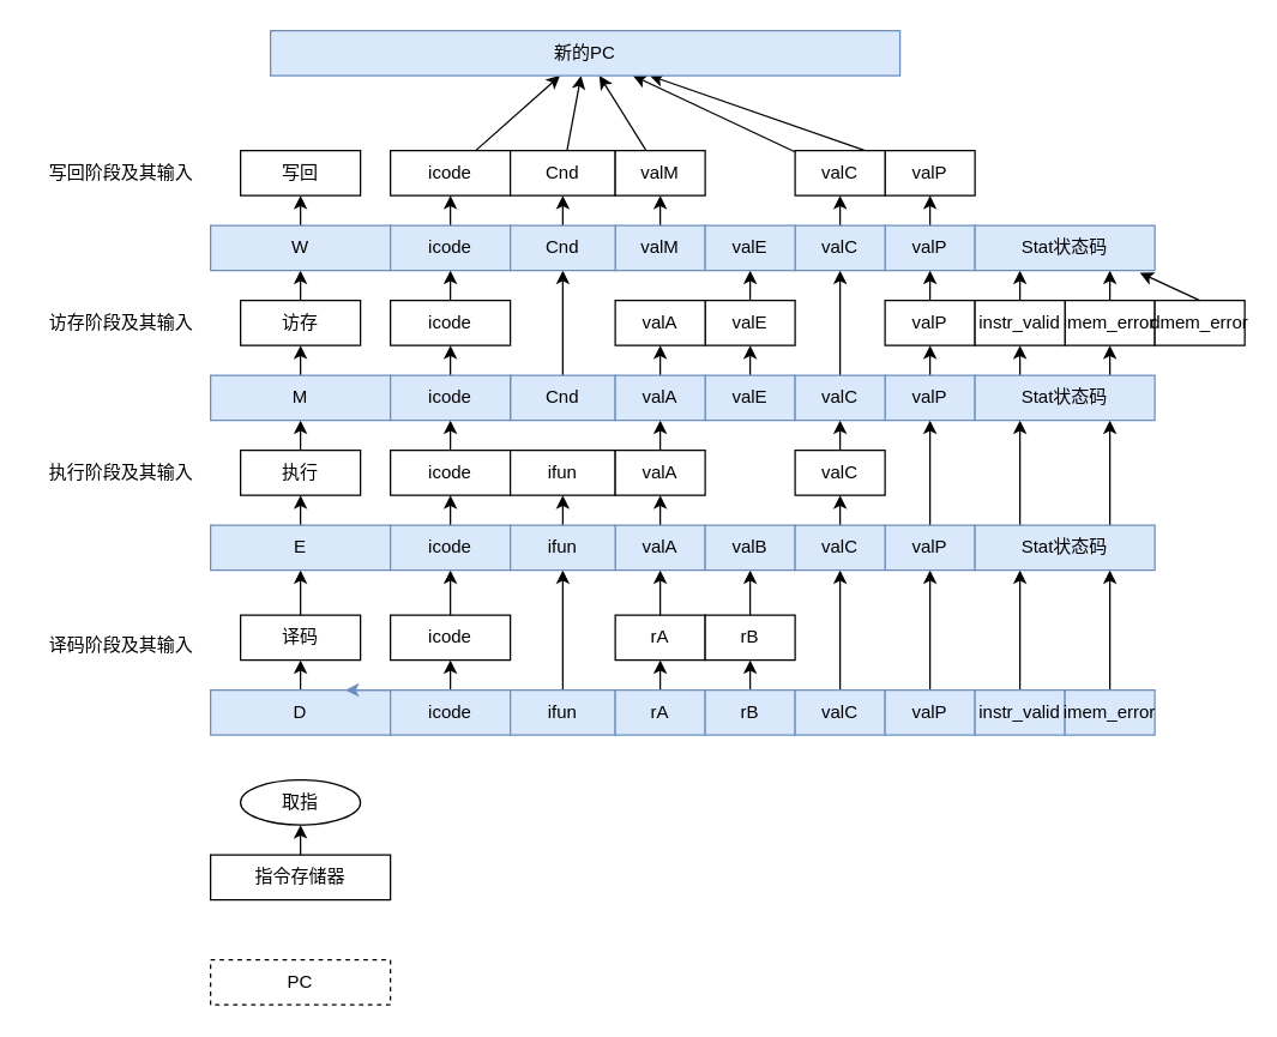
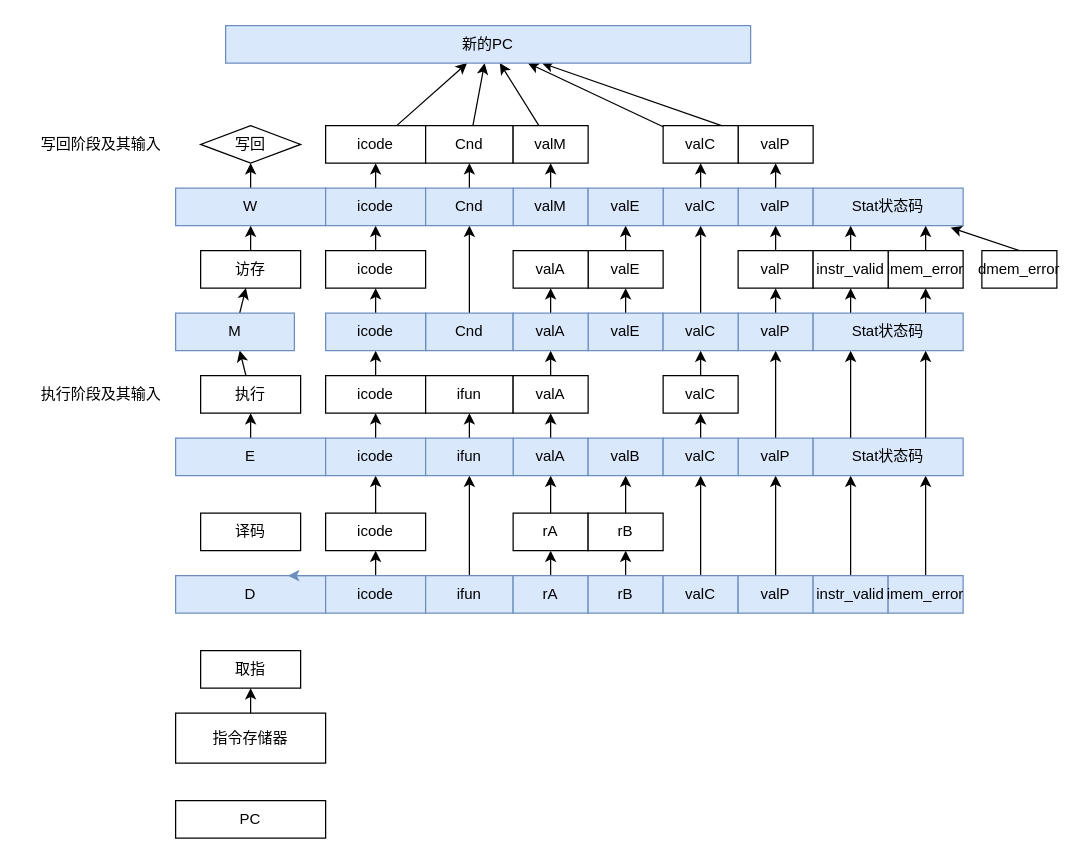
- <mxCell id="12" value="写回" style="rounded=0;whiteSpace=wrap;html=1;" vertex="1" parent="1"><mxGeometry x="160" y="100" width="80" height="30" as="geometry" /></mxCell>
+ <mxCell id="12" value="写回" style="rhombus;whiteSpace=wrap;html=1;" vertex="1" parent="1"><mxGeometry x="160" y="100" width="80" height="30" as="geometry" /></mxCell>
- <mxCell id="49" value="访存阶段及其输入" style="text;html=1;align=center;verticalAlign=middle;resizable=0;points=[];autosize=1;strokeColor=none;fillColor=none;" vertex="1" parent="1"><mxGeometry x="20" y="200" width="120" height="30" as="geometry" /></mxCell>
- <mxCell id="74" value="dmem_error" style="rounded=0;whiteSpace=wrap;html=1;" vertex="1" parent="1"><mxGeometry x="770" y="200" width="60" height="30" as="geometry" /></mxCell>
+ <mxCell id="74" value="dmem_error" style="rounded=0;whiteSpace=wrap;html=1;" vertex="1" parent="1"><mxGeometry x="785" y="200" width="60" height="30" as="geometry" /></mxCell>
- <mxCell id="18" value="M" style="whiteSpace=wrap;html=1;fillColor=#dae8fc;strokeColor=#6c8ebf;" vertex="1" parent="1"><mxGeometry x="140" y="250" width="120" height="30" as="geometry" /></mxCell>
+ <mxCell id="18" value="M" style="whiteSpace=wrap;html=1;fillColor=#dae8fc;strokeColor=#6c8ebf;" vertex="1" parent="1"><mxGeometry x="140" y="250" width="95" height="30" as="geometry" /></mxCell>
- <mxCell id="6" value="" style="edgeStyle=none;html=1;" edge="1" parent="1" source="7" target="16"><mxGeometry relative="1" as="geometry" /></mxCell>
- <mxCell id="47" value="译码阶段及其输入" style="text;html=1;align=center;verticalAlign=middle;resizable=0;points=[];autosize=1;strokeColor=none;fillColor=none;" vertex="1" parent="1"><mxGeometry x="20" y="415" width="120" height="30" as="geometry" /></mxCell>
- <mxCell id="13" value="" style="edgeStyle=none;html=1;" edge="1" parent="1" source="14" target="7"><mxGeometry relative="1" as="geometry" /></mxCell>
- <mxCell id="2" value="取指" style="ellipse;whiteSpace=wrap;html=1;" vertex="1" parent="1"><mxGeometry x="160" y="520" width="80" height="30" as="geometry" /></mxCell>
+ <mxCell id="2" value="取指" style="rounded=0;whiteSpace=wrap;html=1;" vertex="1" parent="1"><mxGeometry x="160" y="520" width="80" height="30" as="geometry" /></mxCell>
- <mxCell id="5" value="指令存储器" style="whiteSpace=wrap;html=1;" vertex="1" parent="1"><mxGeometry x="140" y="570" width="120" height="30" as="geometry" /></mxCell>
+ <mxCell id="5" value="指令存储器" style="whiteSpace=wrap;html=1;" vertex="1" parent="1"><mxGeometry x="140" y="570" width="120" height="40" as="geometry" /></mxCell>
- <mxCell id="3" value="PC" style="whiteSpace=wrap;html=1;dashed=1;" vertex="1" parent="1"><mxGeometry x="140" y="640" width="120" height="30" as="geometry" /></mxCell>
+ <mxCell id="3" value="PC" style="whiteSpace=wrap;html=1;" vertex="1" parent="1"><mxGeometry x="140" y="640" width="120" height="30" as="geometry" /></mxCell>
